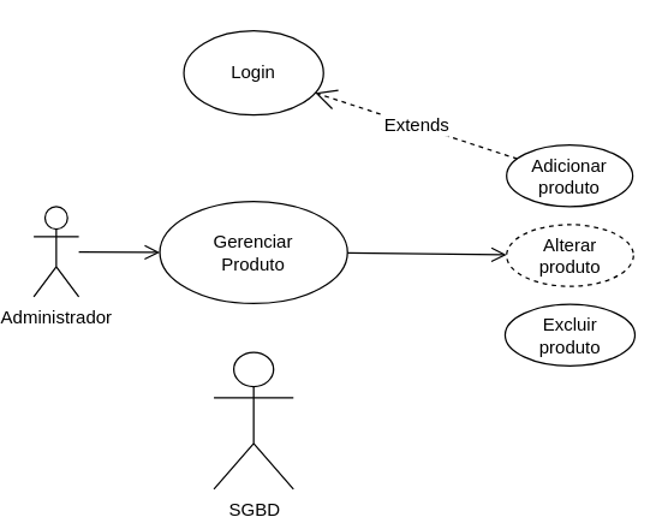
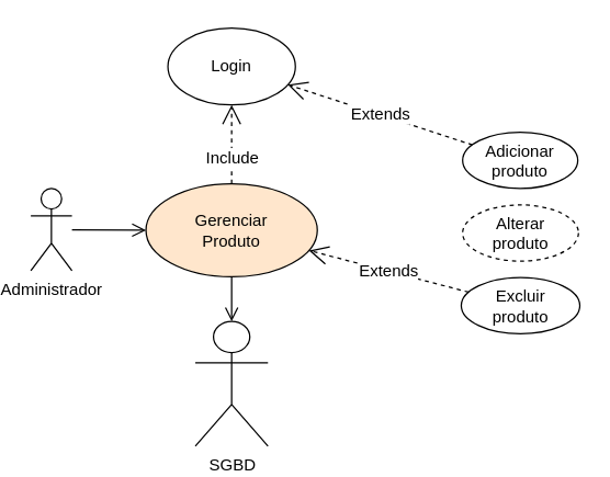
+ <mxCell id="6" value="Include" style="endArrow=open;endSize=12;dashed=1;html=1;rounded=0;fontSize=12;bendable=1;" parent="1" source="5" target="4" edge="1"><mxGeometry x="-0.322" width="160" relative="1" as="geometry"><mxPoint x="256" y="12" as="sourcePoint" /><mxPoint x="146" y="-42" as="targetPoint" /><mxPoint as="offset" /></mxGeometry></mxCell>
- <mxCell id="5" value="Gerenciar&lt;div&gt;Produto&lt;/div&gt;" style="ellipse;whiteSpace=wrap;html=1;" parent="1" vertex="1"><mxGeometry x="104" y="133.5" width="125" height="68" as="geometry" /></mxCell>
+ <mxCell id="5" value="Gerenciar&lt;div&gt;Produto&lt;/div&gt;" style="ellipse;whiteSpace=wrap;html=1;fillColor=#ffe6cc;" parent="1" vertex="1"><mxGeometry x="104" y="133.5" width="125" height="68" as="geometry" /></mxCell>
- <mxCell id="12" value="" style="endArrow=open;html=1;rounded=0;fontSize=12;startSize=8;endSize=8;endFill=0;" parent="1" source="5" target="9" edge="1"><mxGeometry relative="1" as="geometry"><mxPoint x="555" y="54" as="sourcePoint" /><mxPoint x="1001" y="95" as="targetPoint" /></mxGeometry></mxCell>
+ <mxCell id="12" value="" style="endArrow=open;html=1;rounded=0;fontSize=12;startSize=8;endSize=8;endFill=0;" parent="1" source="5" target="3" edge="1"><mxGeometry relative="1" as="geometry"><mxPoint x="555" y="54" as="sourcePoint" /><mxPoint x="1001" y="95" as="targetPoint" /></mxGeometry></mxCell>
+ <mxCell id="11" value="Extends" style="endArrow=open;endSize=12;dashed=1;html=1;rounded=0;fontSize=12;curved=1;" parent="1" source="10" target="5" edge="1"><mxGeometry x="0.003" width="160" relative="1" as="geometry"><mxPoint x="644.5" y="45.5" as="sourcePoint" /><mxPoint x="497.5" y="63.5" as="targetPoint" /><mxPoint as="offset" /></mxGeometry></mxCell>
